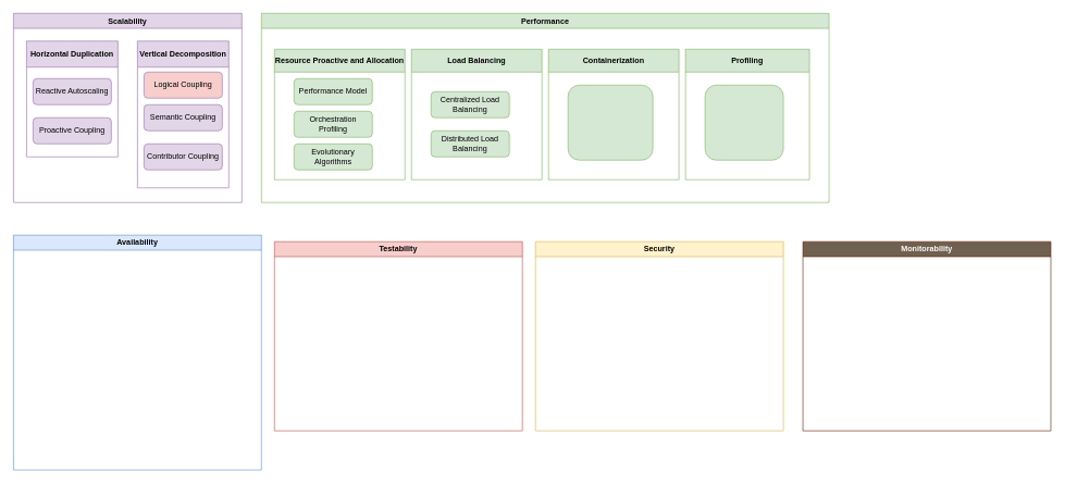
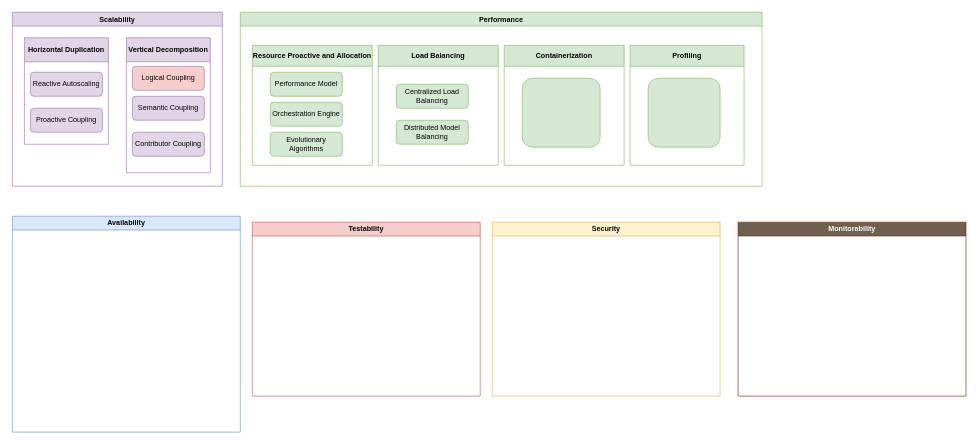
- <mxCell id="13" value="Orchestration Profiling" style="rounded=1;whiteSpace=wrap;html=1;fillColor=#d5e8d4;strokeColor=#82b366;" vertex="1" parent="11"><mxGeometry x="30" y="95" width="120" height="40" as="geometry" /></mxCell>
+ <mxCell id="13" value="Orchestration Engine" style="rounded=1;whiteSpace=wrap;html=1;fillColor=#d5e8d4;strokeColor=#82b366;" vertex="1" parent="11"><mxGeometry x="30" y="95" width="120" height="40" as="geometry" /></mxCell>
- <mxCell id="17" value="Distributed Load Balancing" style="rounded=1;whiteSpace=wrap;html=1;fillColor=#d5e8d4;strokeColor=#82b366;" vertex="1" parent="15"><mxGeometry x="30" y="125" width="120" height="40" as="geometry" /></mxCell>
+ <mxCell id="17" value="Distributed Model Balancing" style="rounded=1;whiteSpace=wrap;html=1;fillColor=#d5e8d4;strokeColor=#82b366;" vertex="1" parent="15"><mxGeometry x="30" y="125" width="120" height="40" as="geometry" /></mxCell>
